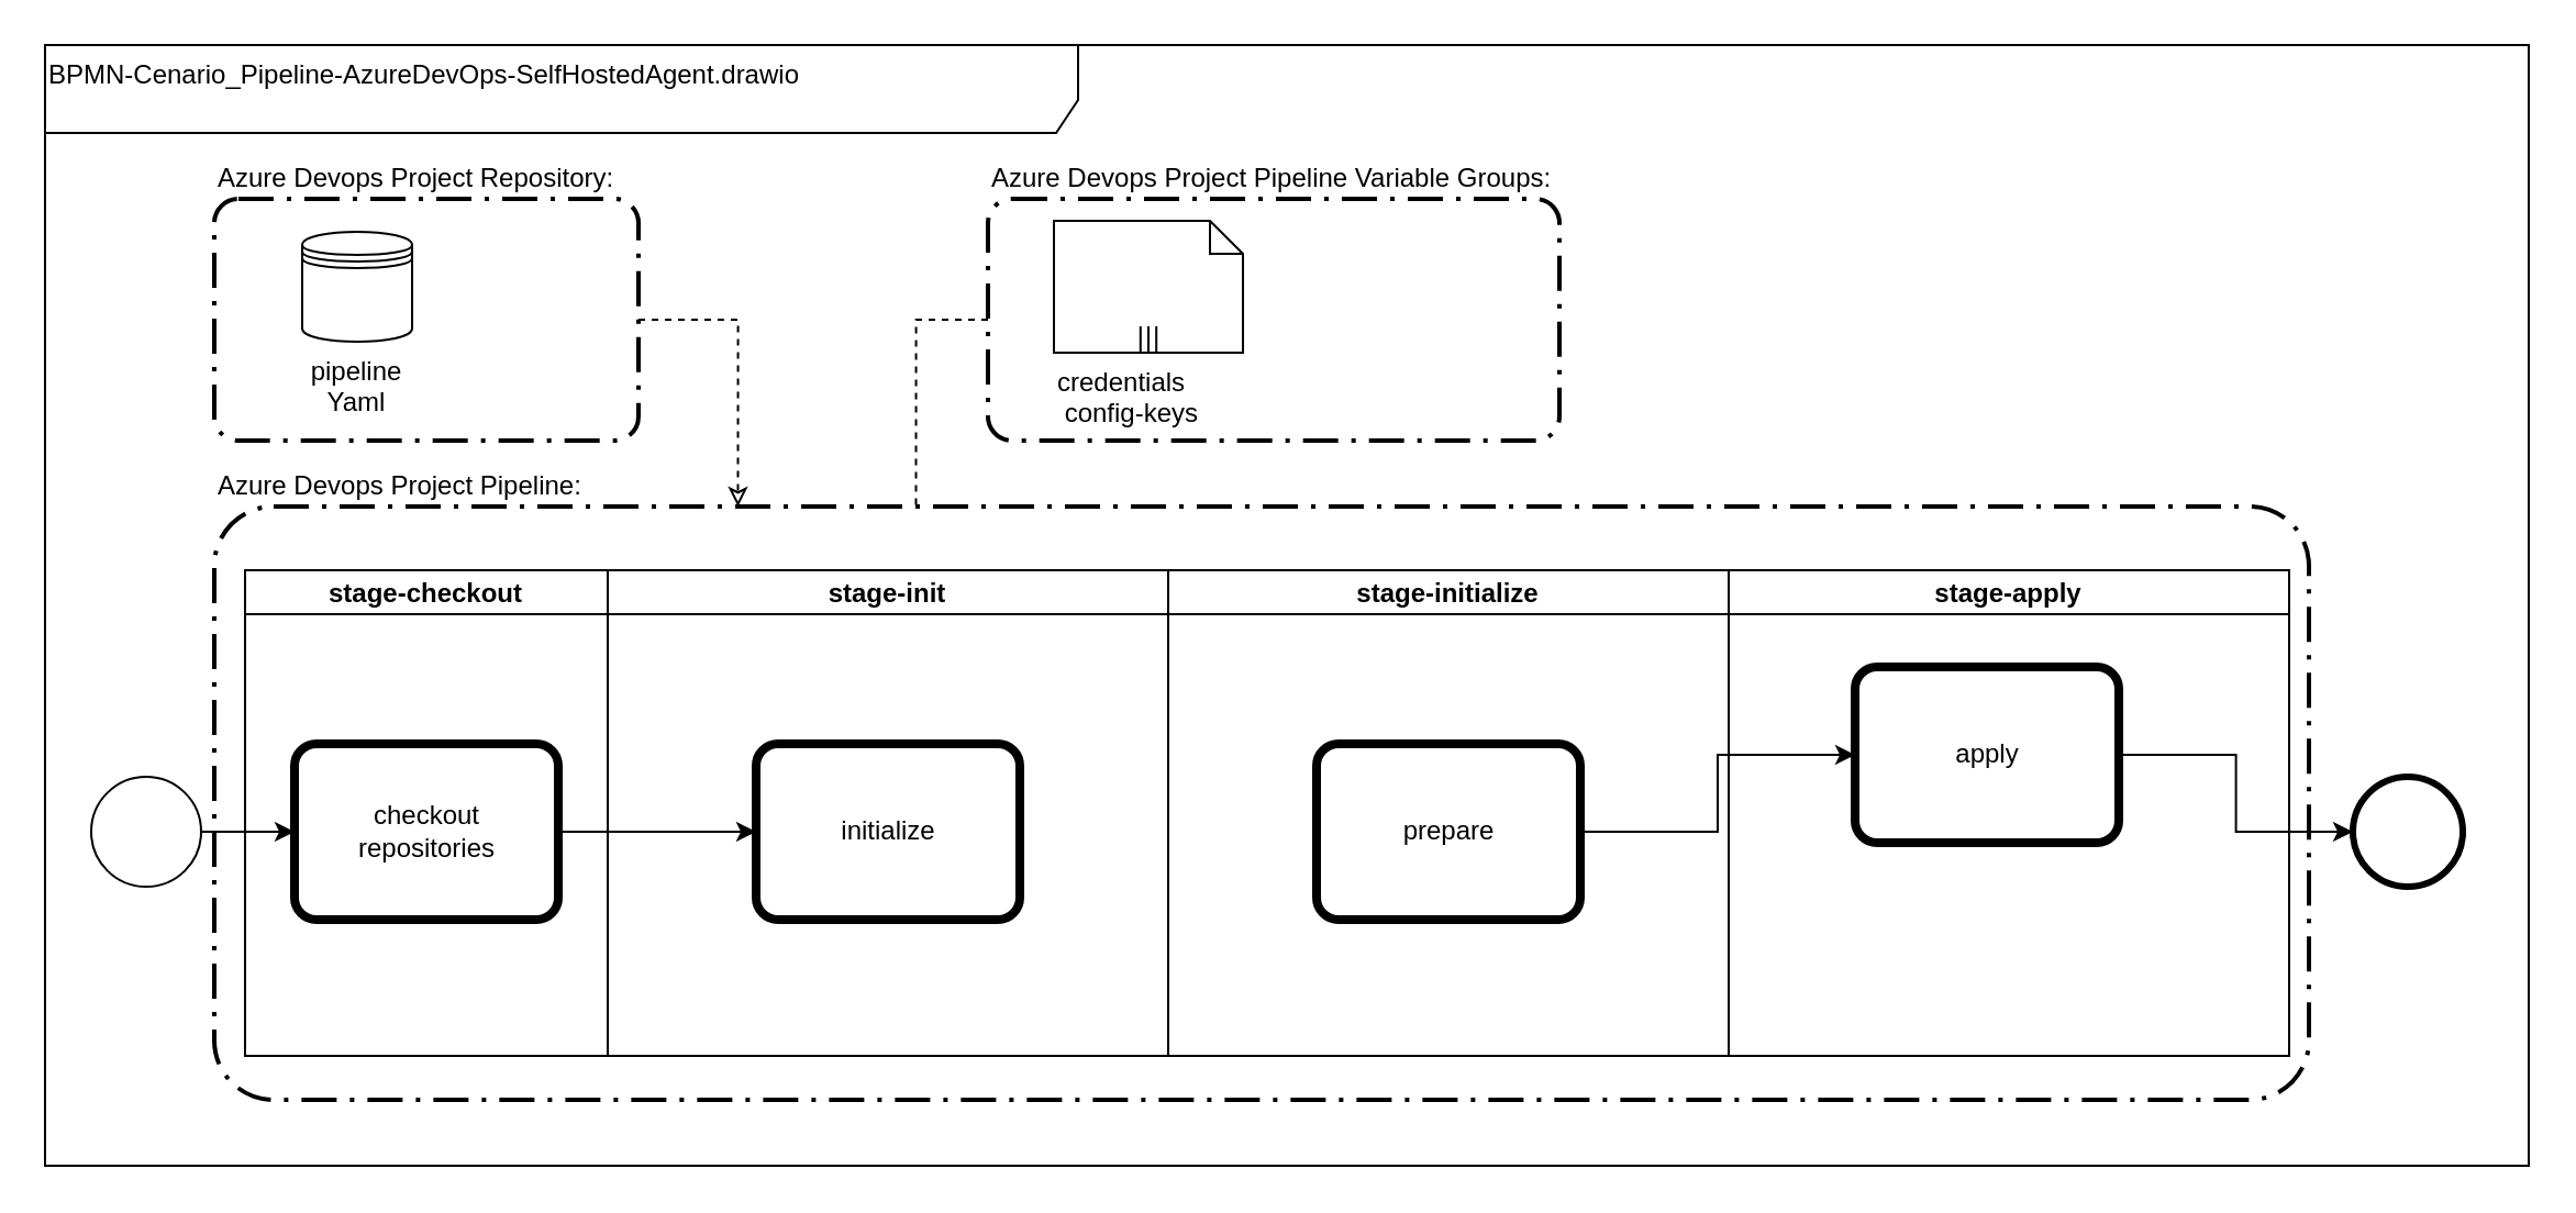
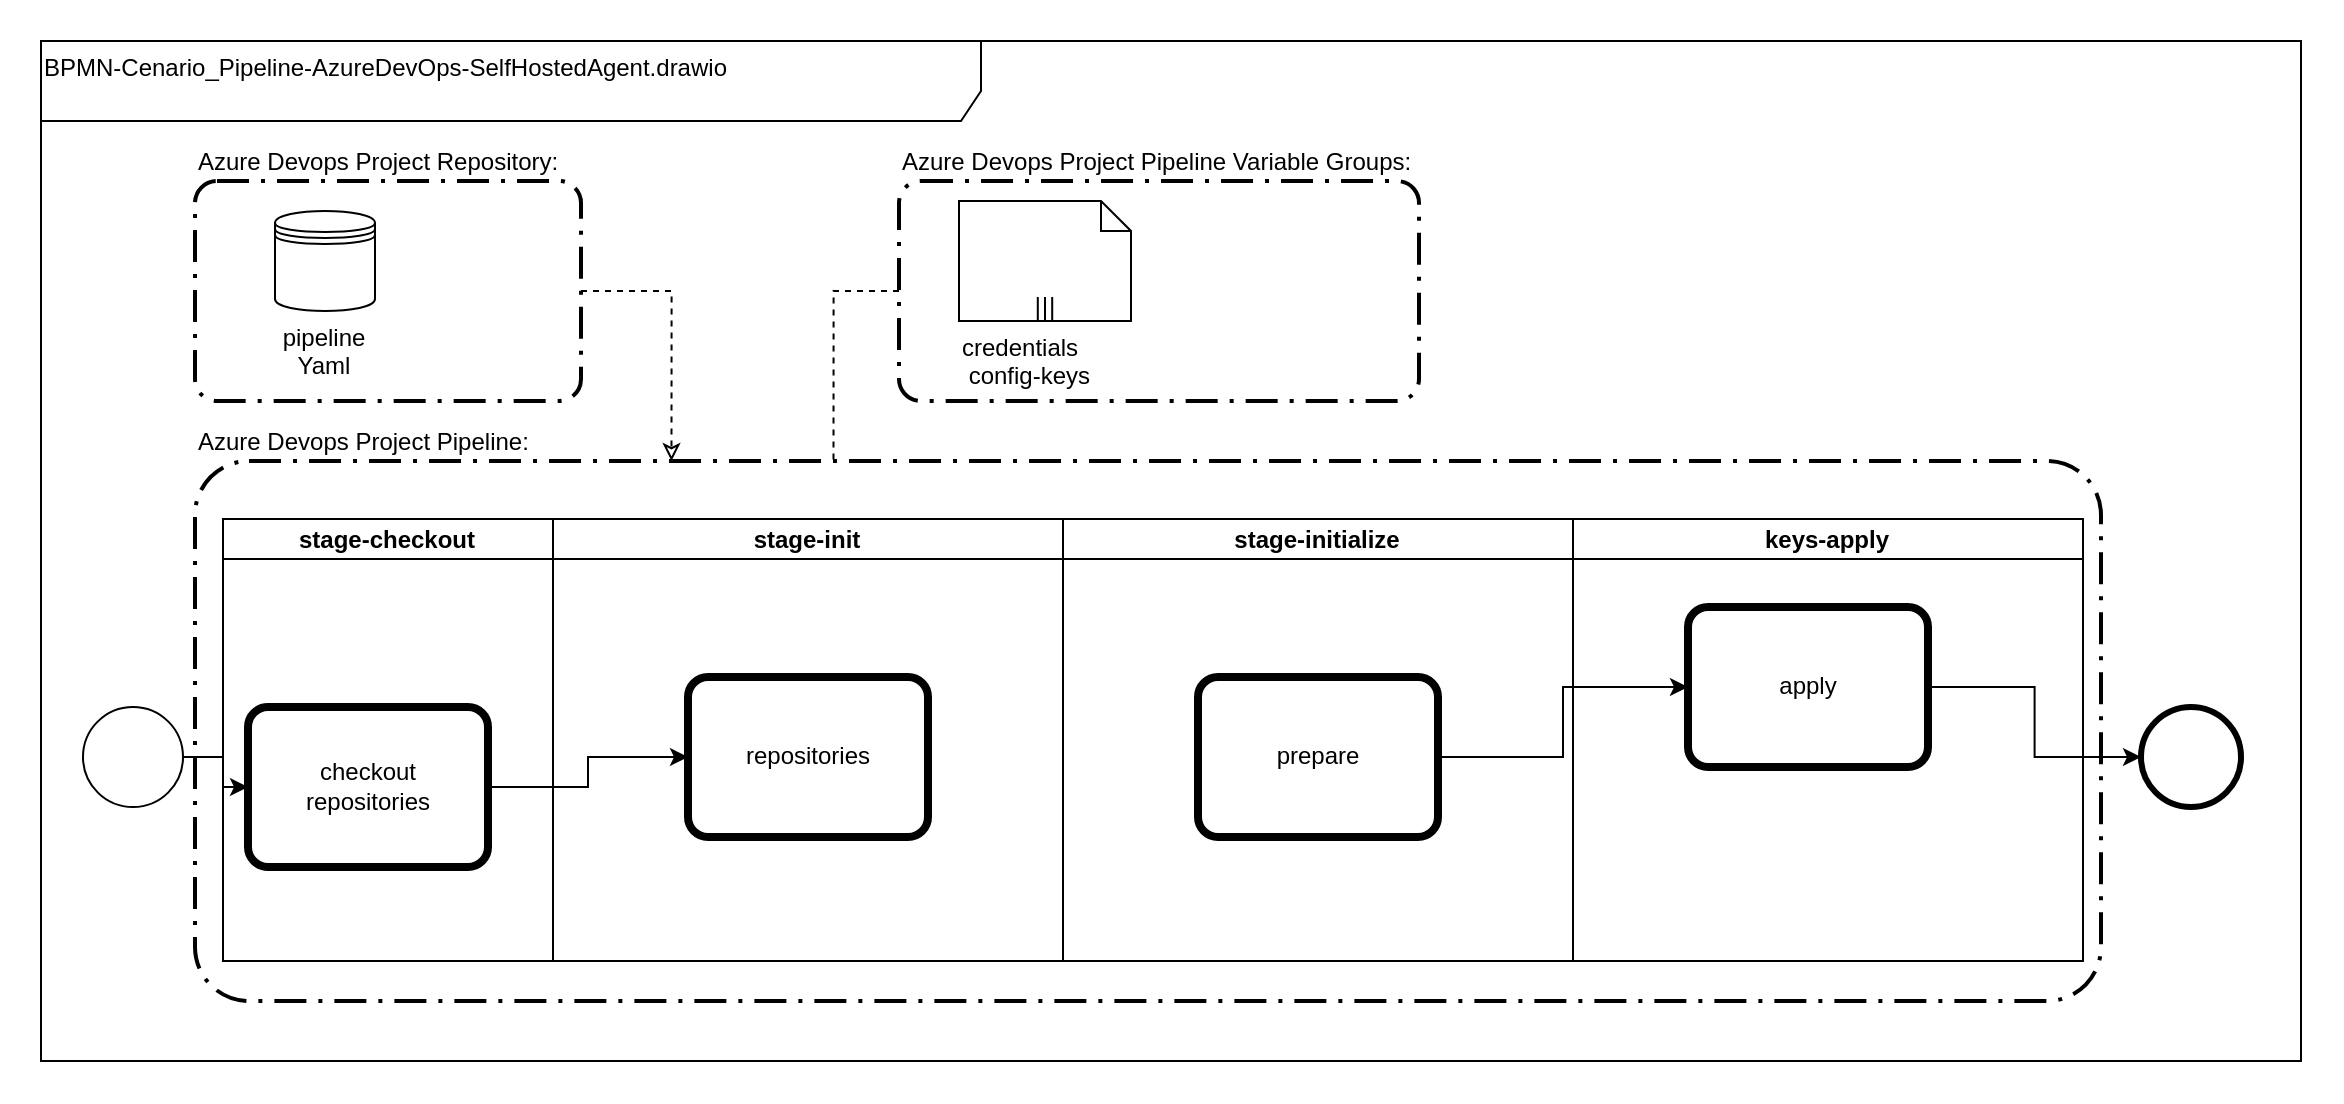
- <mxCell id="21" value="stage-apply" style="swimlane;startSize=20;" vertex="1" parent="1"><mxGeometry x="786" y="259" width="255" height="221" as="geometry" /></mxCell>
+ <mxCell id="21" value="keys-apply" style="swimlane;startSize=20;" vertex="1" parent="1"><mxGeometry x="786" y="259" width="255" height="221" as="geometry" /></mxCell>
- <mxCell id="9" value="checkout &#10;repositories" style="points=[[0.25,0,0],[0.5,0,0],[0.75,0,0],[1,0.25,0],[1,0.5,0],[1,0.75,0],[0.75,1,0],[0.5,1,0],[0.25,1,0],[0,0.75,0],[0,0.5,0],[0,0.25,0]];shape=mxgraph.bpmn.task;whiteSpace=wrap;rectStyle=rounded;size=10;bpmnShapeType=call;" parent="8" vertex="1"><mxGeometry x="22.5" y="79" width="120" height="80" as="geometry" /></mxCell>
+ <mxCell id="9" value="checkout &#10;repositories" style="points=[[0.25,0,0],[0.5,0,0],[0.75,0,0],[1,0.25,0],[1,0.5,0],[1,0.75,0],[0.75,1,0],[0.5,1,0],[0.25,1,0],[0,0.75,0],[0,0.5,0],[0,0.25,0]];shape=mxgraph.bpmn.task;whiteSpace=wrap;rectStyle=rounded;size=10;bpmnShapeType=call;" parent="8" vertex="1"><mxGeometry x="12.5" y="94" width="120" height="80" as="geometry" /></mxCell>
- <mxCell id="13" value="initialize" style="points=[[0.25,0,0],[0.5,0,0],[0.75,0,0],[1,0.25,0],[1,0.5,0],[1,0.75,0],[0.75,1,0],[0.5,1,0],[0.25,1,0],[0,0.75,0],[0,0.5,0],[0,0.25,0]];shape=mxgraph.bpmn.task;whiteSpace=wrap;rectStyle=rounded;size=10;bpmnShapeType=call;" parent="12" vertex="1"><mxGeometry x="67.5" y="79" width="120" height="80" as="geometry" /></mxCell>
+ <mxCell id="13" value="repositories" style="points=[[0.25,0,0],[0.5,0,0],[0.75,0,0],[1,0.25,0],[1,0.5,0],[1,0.75,0],[0.75,1,0],[0.5,1,0],[0.25,1,0],[0,0.75,0],[0,0.5,0],[0,0.25,0]];shape=mxgraph.bpmn.task;whiteSpace=wrap;rectStyle=rounded;size=10;bpmnShapeType=call;" parent="12" vertex="1"><mxGeometry x="67.5" y="79" width="120" height="80" as="geometry" /></mxCell>
